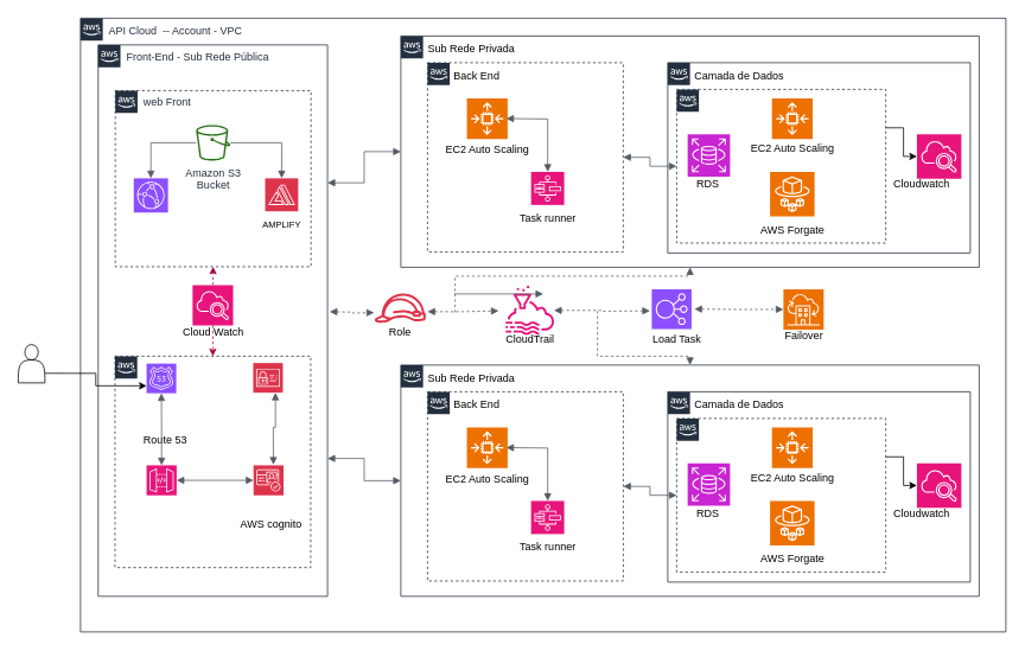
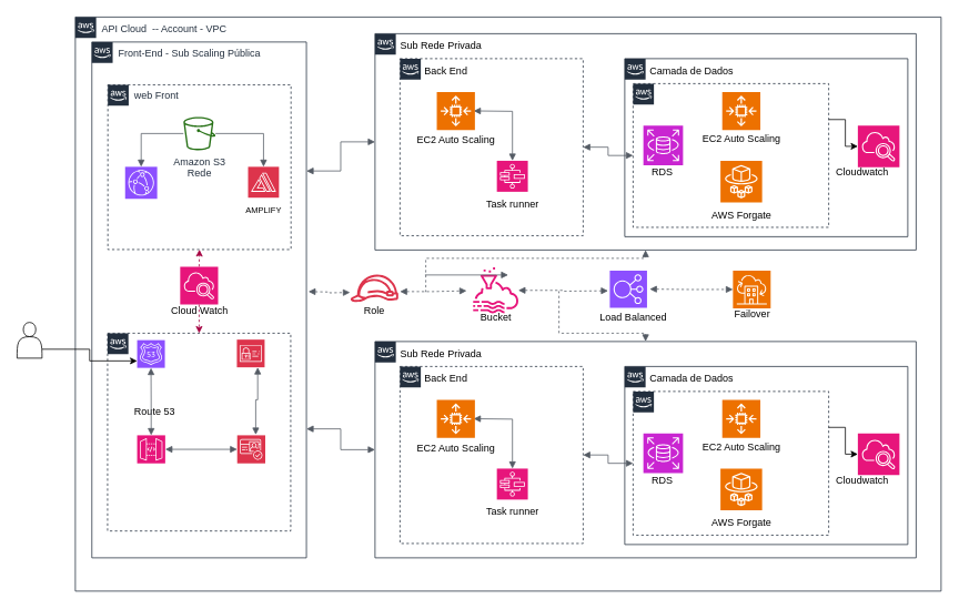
- <mxCell id="21" value="Front-End - Sub Rede Pública" style="points=[[0,0],[0.25,0],[0.5,0],[0.75,0],[1,0],[1,0.25],[1,0.5],[1,0.75],[1,1],[0.75,1],[0.5,1],[0.25,1],[0,1],[0,0.75],[0,0.5],[0,0.25]];outlineConnect=0;gradientColor=none;html=1;whiteSpace=wrap;fontSize=12;fontStyle=0;shape=mxgraph.aws4.group;grIcon=mxgraph.aws4.group_aws_cloud_alt;strokeColor=#232F3E;fillColor=none;verticalAlign=top;align=left;spacingLeft=30;fontColor=#232F3E;dashed=0;labelBackgroundColor=#ffffff;container=1;pointerEvents=0;collapsible=0;recursiveResize=0;" vertex="1" parent="7"><mxGeometry x="-18.86" y="-320" width="257.73" height="620" as="geometry" /></mxCell>
+ <mxCell id="21" value="Front-End - Sub Scaling Pública" style="points=[[0,0],[0.25,0],[0.5,0],[0.75,0],[1,0],[1,0.25],[1,0.5],[1,0.75],[1,1],[0.75,1],[0.5,1],[0.25,1],[0,1],[0,0.75],[0,0.5],[0,0.25]];outlineConnect=0;gradientColor=none;html=1;whiteSpace=wrap;fontSize=12;fontStyle=0;shape=mxgraph.aws4.group;grIcon=mxgraph.aws4.group_aws_cloud_alt;strokeColor=#232F3E;fillColor=none;verticalAlign=top;align=left;spacingLeft=30;fontColor=#232F3E;dashed=0;labelBackgroundColor=#ffffff;container=1;pointerEvents=0;collapsible=0;recursiveResize=0;" vertex="1" parent="7"><mxGeometry x="-18.86" y="-320" width="257.73" height="620" as="geometry" /></mxCell>
- <mxCell id="23" value="Amazon S3&lt;br&gt;Bucket&lt;br&gt;" style="outlineConnect=0;fontColor=#232F3E;gradientColor=none;fillColor=#277116;strokeColor=none;dashed=0;verticalLabelPosition=bottom;verticalAlign=top;align=center;html=1;fontSize=12;fontStyle=0;aspect=fixed;pointerEvents=1;shape=mxgraph.aws4.bucket;labelBackgroundColor=#ffffff;" parent="22" vertex="1"><mxGeometry x="90.77" y="38.57" width="38.46" height="40" as="geometry" /></mxCell>
+ <mxCell id="23" value="Amazon S3&lt;br&gt;Rede&lt;br&gt;" style="outlineConnect=0;fontColor=#232F3E;gradientColor=none;fillColor=#277116;strokeColor=none;dashed=0;verticalLabelPosition=bottom;verticalAlign=top;align=center;html=1;fontSize=12;fontStyle=0;aspect=fixed;pointerEvents=1;shape=mxgraph.aws4.bucket;labelBackgroundColor=#ffffff;" parent="22" vertex="1"><mxGeometry x="90.77" y="38.57" width="38.46" height="40" as="geometry" /></mxCell>
- <mxCell id="68" value="CloudTrail" style="text;html=1;align=center;verticalAlign=middle;resizable=0;points=[];autosize=1;strokeColor=none;fillColor=none;" vertex="1" parent="66"><mxGeometry y="45.25" width="80" height="30" as="geometry" /></mxCell>
+ <mxCell id="68" value="Bucket" style="text;html=1;align=center;verticalAlign=middle;resizable=0;points=[];autosize=1;strokeColor=none;fillColor=none;" vertex="1" parent="66"><mxGeometry y="45.25" width="80" height="30" as="geometry" /></mxCell>
- <mxCell id="62" value="Load Task" style="text;html=1;align=center;verticalAlign=middle;resizable=0;points=[];autosize=1;strokeColor=none;fillColor=none;" vertex="1" parent="60"><mxGeometry y="41.201" width="100" height="30" as="geometry" /></mxCell>
+ <mxCell id="62" value="Load Balanced" style="text;html=1;align=center;verticalAlign=middle;resizable=0;points=[];autosize=1;strokeColor=none;fillColor=none;" vertex="1" parent="60"><mxGeometry y="41.201" width="100" height="30" as="geometry" /></mxCell>
- <mxCell id="12" value="&lt;font style=&quot;vertical-align: inherit;&quot;&gt;&lt;font style=&quot;vertical-align: inherit;&quot;&gt;&lt;font style=&quot;vertical-align: inherit;&quot;&gt;&lt;font style=&quot;vertical-align: inherit;&quot;&gt;AWS cognito&lt;/font&gt;&lt;/font&gt;&lt;/font&gt;&lt;/font&gt;" style="text;html=1;align=center;verticalAlign=middle;resizable=0;points=[];autosize=1;strokeColor=none;fillColor=none;" vertex="1" parent="10"><mxGeometry y="51.757" width="90" height="30" as="geometry" /></mxCell>
